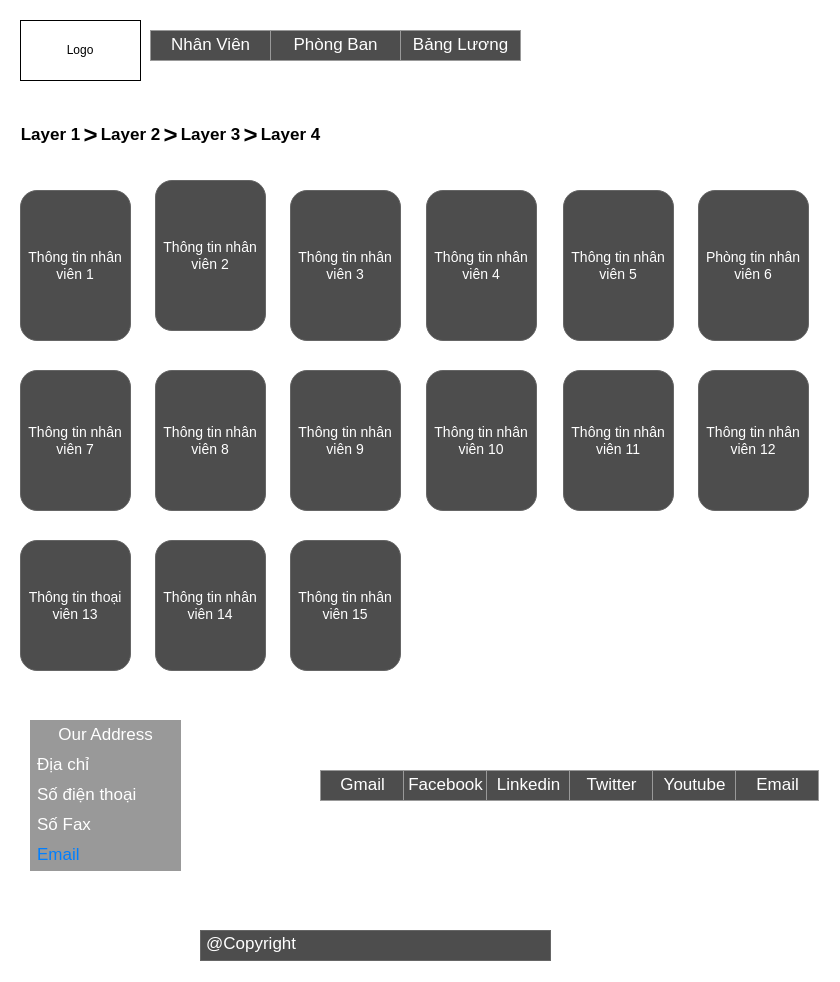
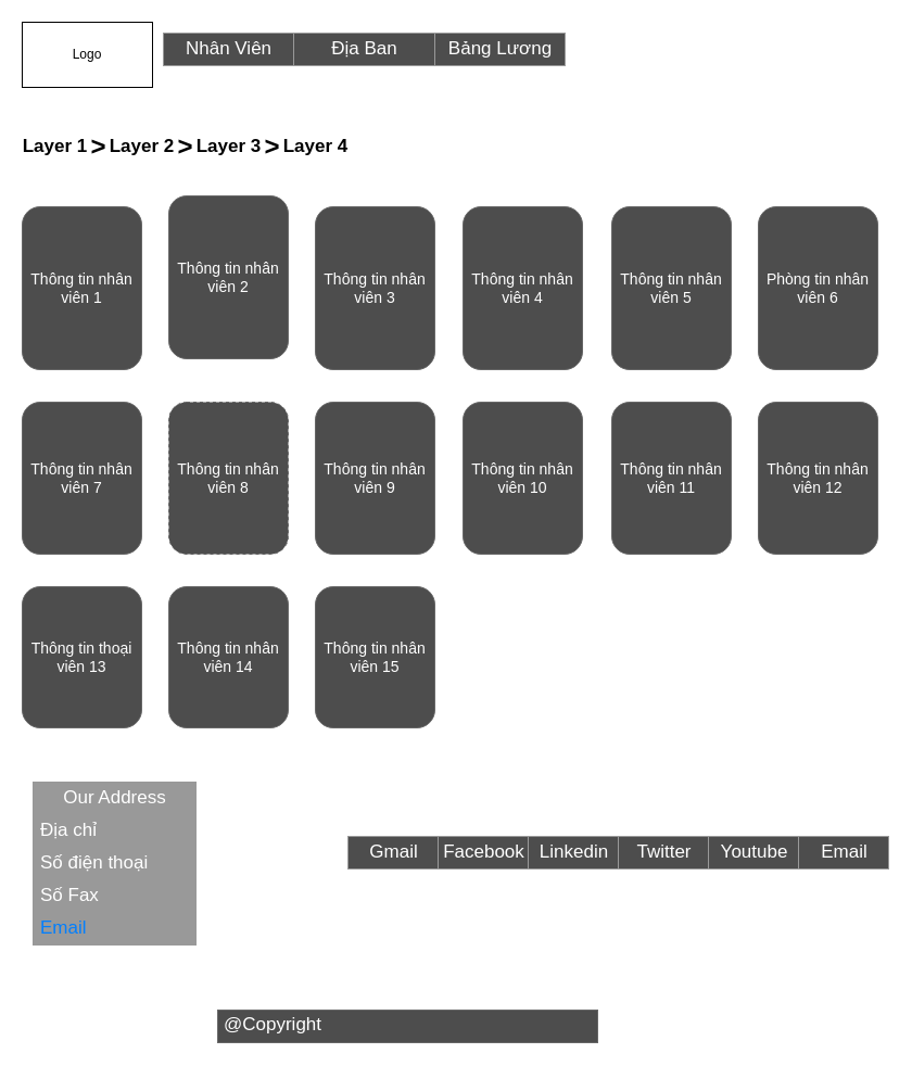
- <mxCell id="27" value="Phòng Ban" style="strokeColor=inherit;fillColor=inherit;gradientColor=inherit;strokeWidth=1;shadow=0;dashed=0;align=center;html=1;shape=mxgraph.mockup.forms.rrect;rSize=0;fontSize=17;fontColor=#FFFFFF;" vertex="1" parent="25"><mxGeometry x="120" width="130" height="30" as="geometry" /></mxCell>
+ <mxCell id="27" value="Địa Ban" style="strokeColor=inherit;fillColor=inherit;gradientColor=inherit;strokeWidth=1;shadow=0;dashed=0;align=center;html=1;shape=mxgraph.mockup.forms.rrect;rSize=0;fontSize=17;fontColor=#FFFFFF;" vertex="1" parent="25"><mxGeometry x="120" width="130" height="30" as="geometry" /></mxCell>
- <mxCell id="17" value="Thông tin nhân viên 8" style="rounded=1;whiteSpace=wrap;html=1;fontSize=14;fontColor=#FFFFFF;strokeColor=#666666;fillColor=#4D4D4D;gradientColor=none;" vertex="1" parent="1"><mxGeometry x="155" y="370" width="110" height="140" as="geometry" /></mxCell>
+ <mxCell id="17" value="Thông tin nhân viên 8" style="rounded=1;whiteSpace=wrap;html=1;fontSize=14;fontColor=#FFFFFF;strokeColor=#666666;fillColor=#4D4D4D;gradientColor=none;dashed=1;" vertex="1" parent="1"><mxGeometry x="155" y="370" width="110" height="140" as="geometry" /></mxCell>
